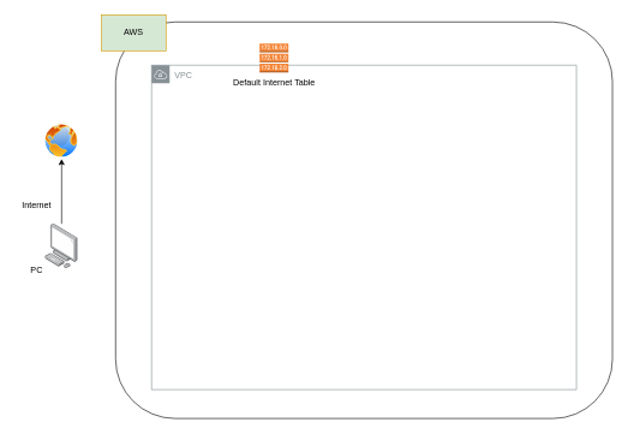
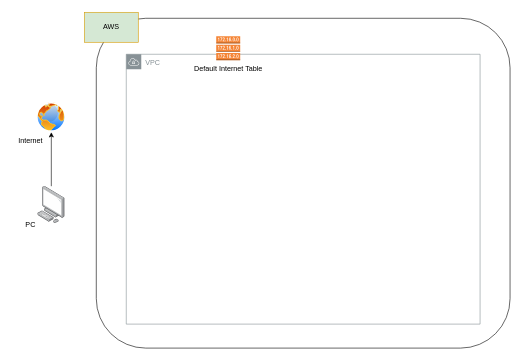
- <mxCell id="6" value="Internet" style="text;html=1;align=center;verticalAlign=middle;resizable=0;points=[];autosize=1;strokeColor=none;fillColor=none;" vertex="1" parent="1"><mxGeometry x="20" y="270" width="60" height="30" as="geometry" /></mxCell>
+ <mxCell id="6" value="Internet" style="text;html=1;align=center;verticalAlign=middle;resizable=0;points=[];autosize=1;strokeColor=none;fillColor=none;" vertex="1" parent="1"><mxGeometry y="220" width="60" height="30" as="geometry" x="20" /></mxCell>
